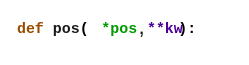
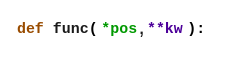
- <mxCell id="2" value="&lt;font color=&quot;#994c00&quot;&gt;def&lt;/font&gt; &lt;font color=&quot;#1a1a1a&quot;&gt;pos&lt;/font&gt;(&amp;nbsp; &amp;nbsp; &amp;nbsp; &amp;nbsp; &amp;nbsp; ):&lt;br&gt;&amp;nbsp; &amp;nbsp;&amp;nbsp;" style="text;html=1;strokeColor=none;fillColor=none;align=left;verticalAlign=middle;whiteSpace=wrap;rounded=0;fontSize=20;fontFamily=Courier New;fontStyle=1" vertex="1" parent="1"><mxGeometry x="20" y="35" width="290" height="30" as="geometry" /></mxCell>
+ <mxCell id="2" value="&lt;font color=&quot;#994c00&quot;&gt;def&lt;/font&gt; &lt;font color=&quot;#1a1a1a&quot;&gt;func&lt;/font&gt;(&amp;nbsp; &amp;nbsp; &amp;nbsp; &amp;nbsp; &amp;nbsp; ):&lt;br&gt;&amp;nbsp; &amp;nbsp;&amp;nbsp;" style="text;html=1;strokeColor=none;fillColor=none;align=left;verticalAlign=middle;whiteSpace=wrap;rounded=0;fontSize=20;fontFamily=Courier New;fontStyle=1" vertex="1" parent="1"><mxGeometry x="20" y="35" width="290" height="30" as="geometry" /></mxCell>
